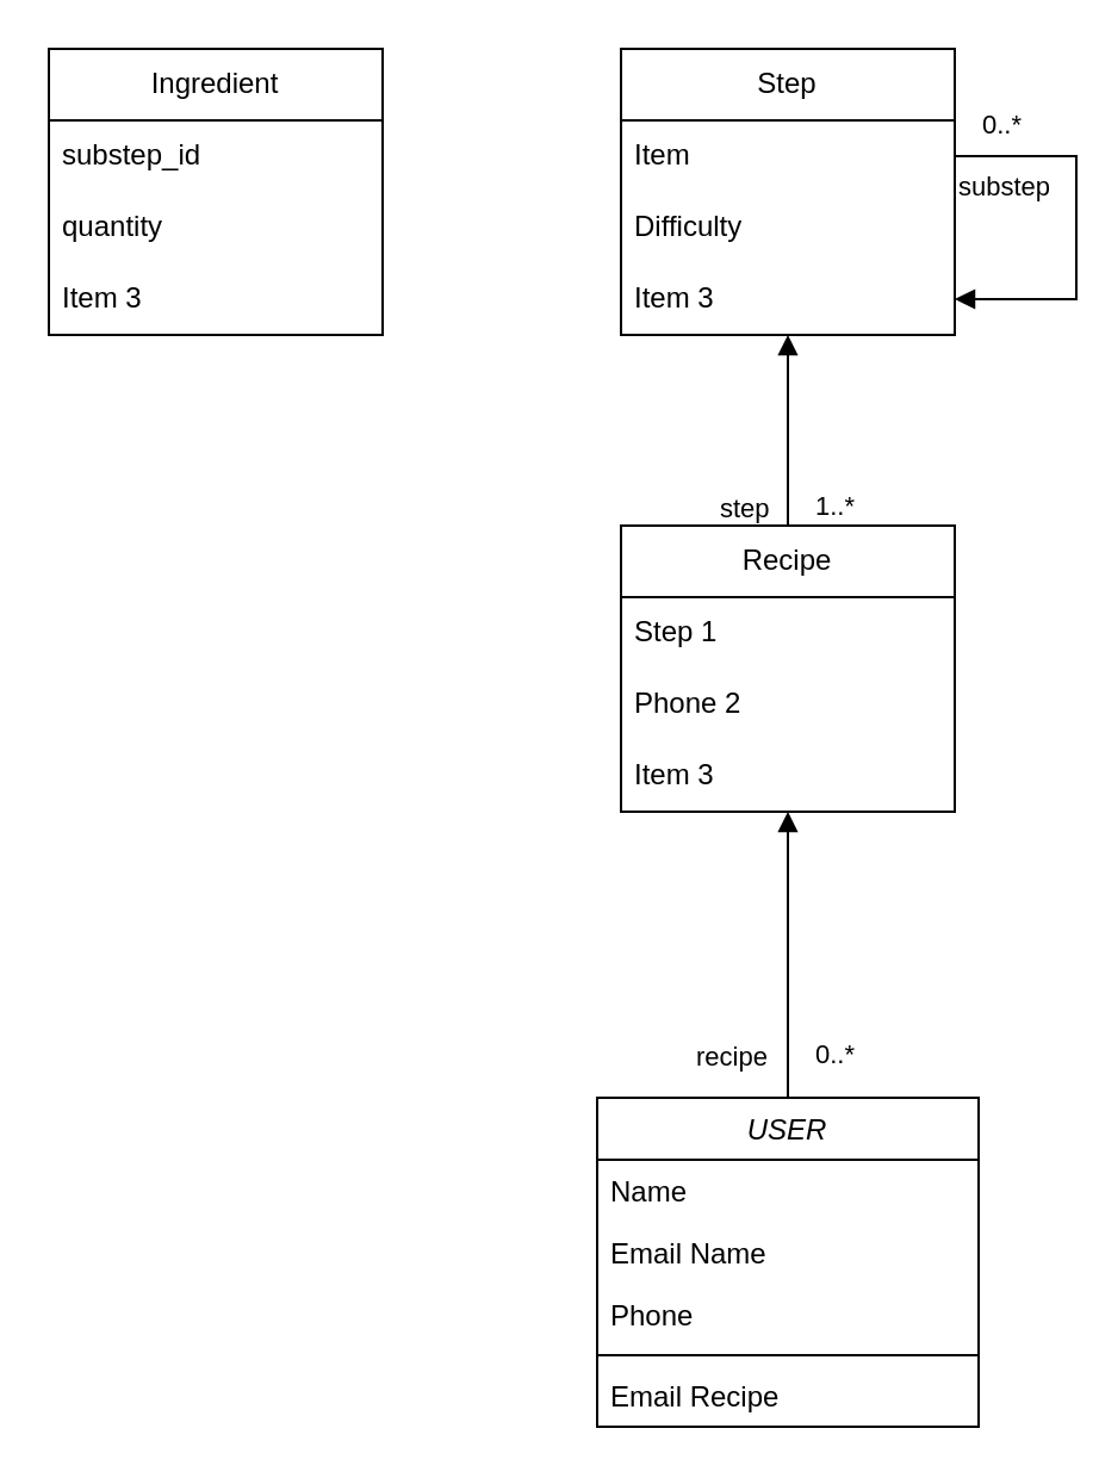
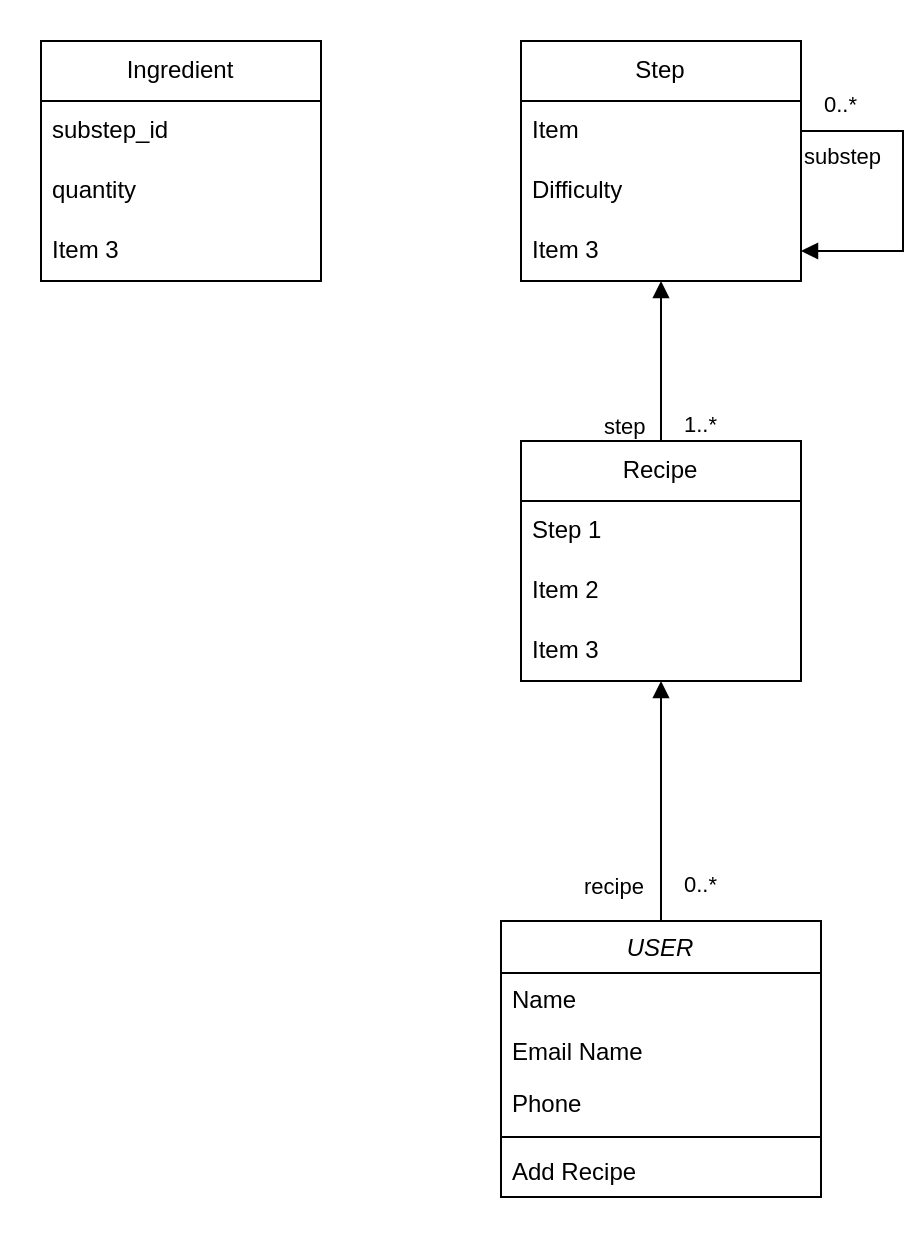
- <mxCell id="10" value="Phone 2" style="text;strokeColor=none;fillColor=none;align=left;verticalAlign=middle;spacingLeft=4;spacingRight=4;overflow=hidden;points=[[0,0.5],[1,0.5]];portConstraint=eastwest;rotatable=0;whiteSpace=wrap;html=1;" vertex="1" parent="8"><mxGeometry y="60" width="140" height="30" as="geometry" /></mxCell>
+ <mxCell id="10" value="Item 2" style="text;strokeColor=none;fillColor=none;align=left;verticalAlign=middle;spacingLeft=4;spacingRight=4;overflow=hidden;points=[[0,0.5],[1,0.5]];portConstraint=eastwest;rotatable=0;whiteSpace=wrap;html=1;" vertex="1" parent="8"><mxGeometry y="60" width="140" height="30" as="geometry" /></mxCell>
- <mxCell id="7" value="Email Recipe" style="text;align=left;verticalAlign=top;spacingLeft=4;spacingRight=4;overflow=hidden;rotatable=0;points=[[0,0.5],[1,0.5]];portConstraint=eastwest;" vertex="1" parent="2"><mxGeometry y="112" width="160" height="26" as="geometry" /></mxCell>
+ <mxCell id="7" value="Add Recipe" style="text;align=left;verticalAlign=top;spacingLeft=4;spacingRight=4;overflow=hidden;rotatable=0;points=[[0,0.5],[1,0.5]];portConstraint=eastwest;" vertex="1" parent="2"><mxGeometry y="112" width="160" height="26" as="geometry" /></mxCell>
